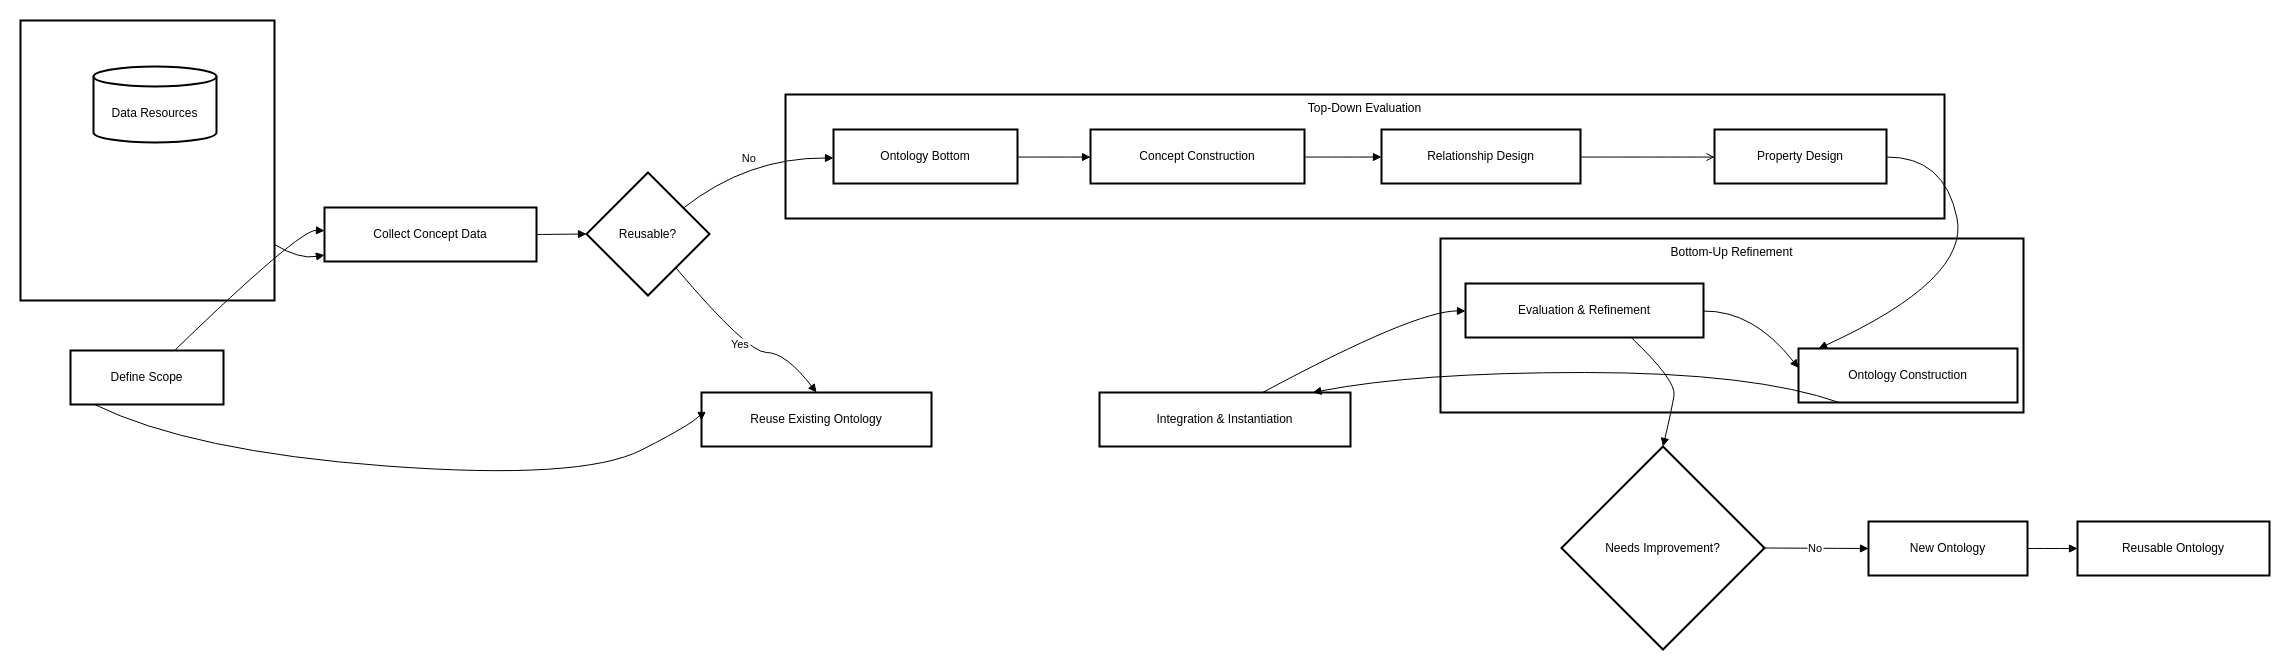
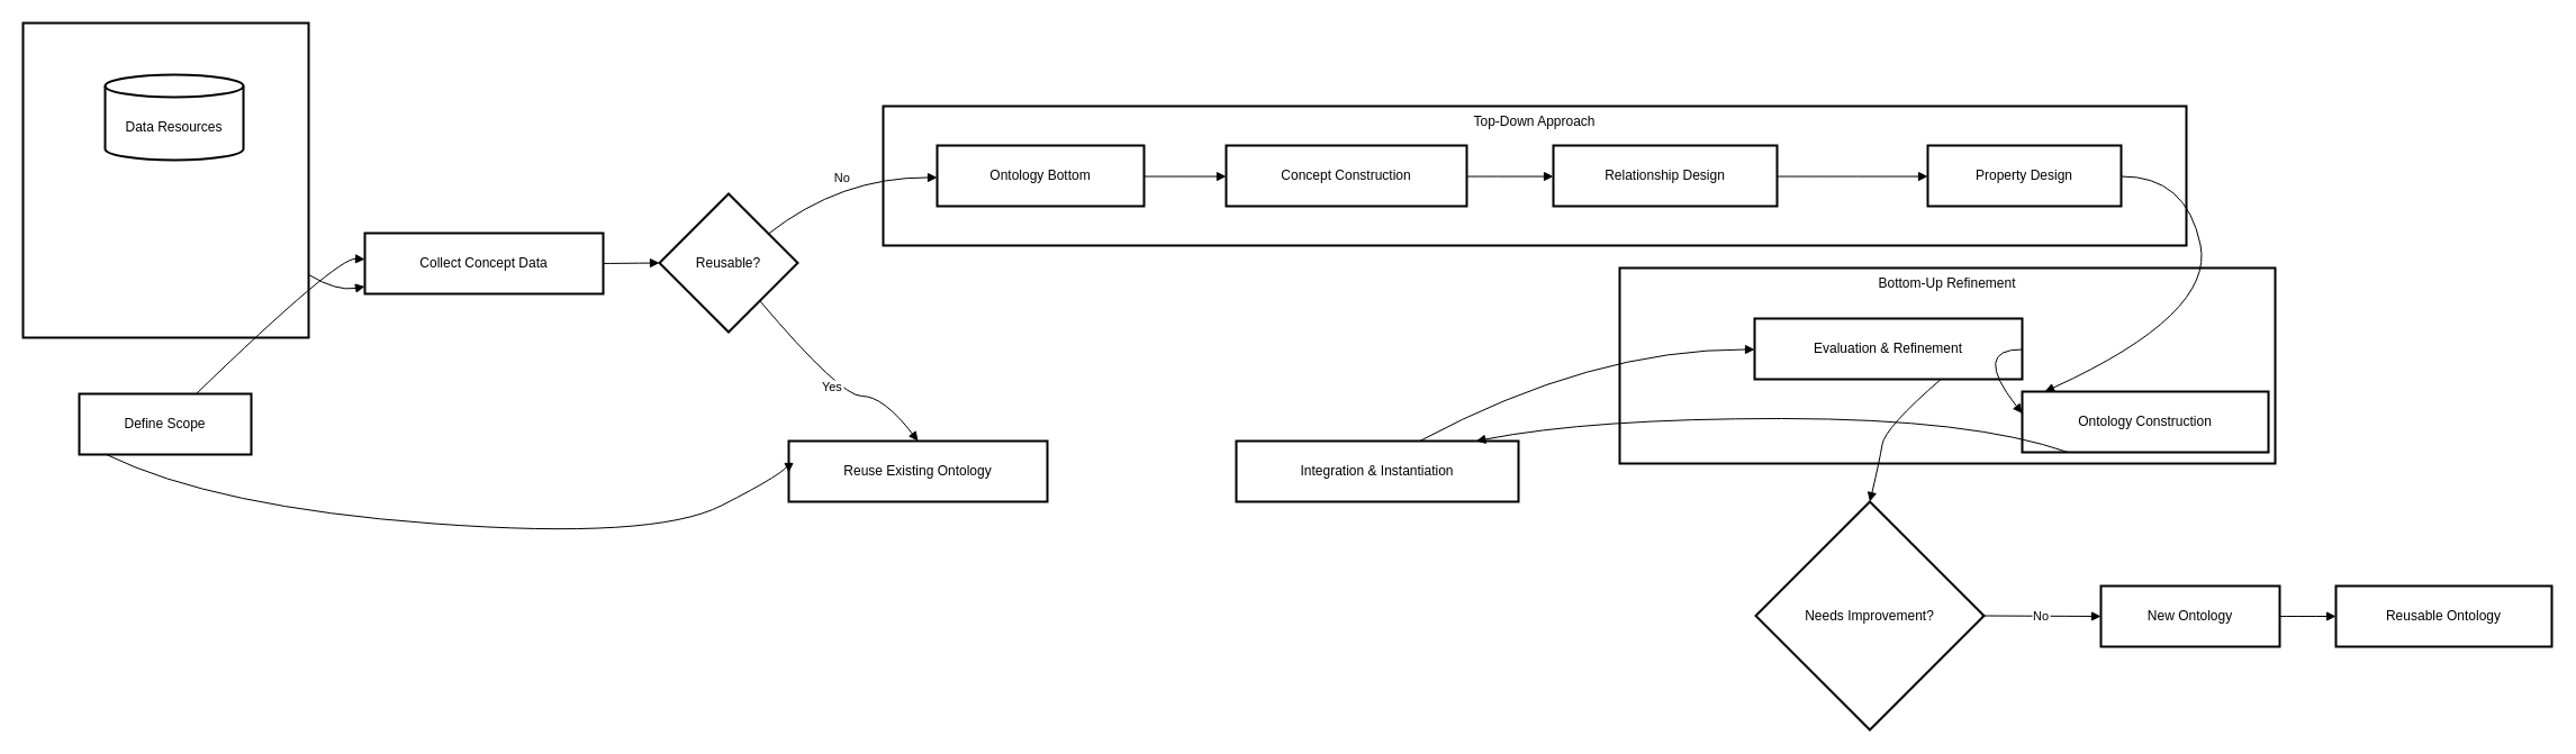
- <mxCell id="3" value="Top-Down Evaluation" style="whiteSpace=wrap;strokeWidth=2;verticalAlign=top;" vertex="1" parent="1"><mxGeometry x="785" y="94" width="1159" height="124" as="geometry" /></mxCell>
+ <mxCell id="3" value="Top-Down Approach" style="whiteSpace=wrap;strokeWidth=2;verticalAlign=top;" vertex="1" parent="1"><mxGeometry x="785" y="94" width="1159" height="124" as="geometry" /></mxCell>
- <mxCell id="26" value="" style="curved=1;startArrow=none;endArrow=open;exitX=1;exitY=0.51;entryX=0;entryY=0.51;rounded=0;" edge="1" parent="1" source="12" target="13"><mxGeometry relative="1" as="geometry"><Array as="points" /></mxGeometry></mxCell>
+ <mxCell id="26" value="" style="curved=1;startArrow=none;endArrow=block;exitX=1;exitY=0.51;entryX=0;entryY=0.51;rounded=0;" edge="1" parent="1" source="12" target="13"><mxGeometry relative="1" as="geometry"><Array as="points" /></mxGeometry></mxCell>
- <mxCell id="16" value="Evaluation &amp; Refinement" style="whiteSpace=wrap;strokeWidth=2;" vertex="1" parent="1"><mxGeometry x="1465" y="283" width="238" height="54" as="geometry" /></mxCell>
+ <mxCell id="16" value="Evaluation &amp; Refinement" style="whiteSpace=wrap;strokeWidth=2;" vertex="1" parent="1"><mxGeometry x="1560" y="283" width="238" height="54" as="geometry" /></mxCell>
